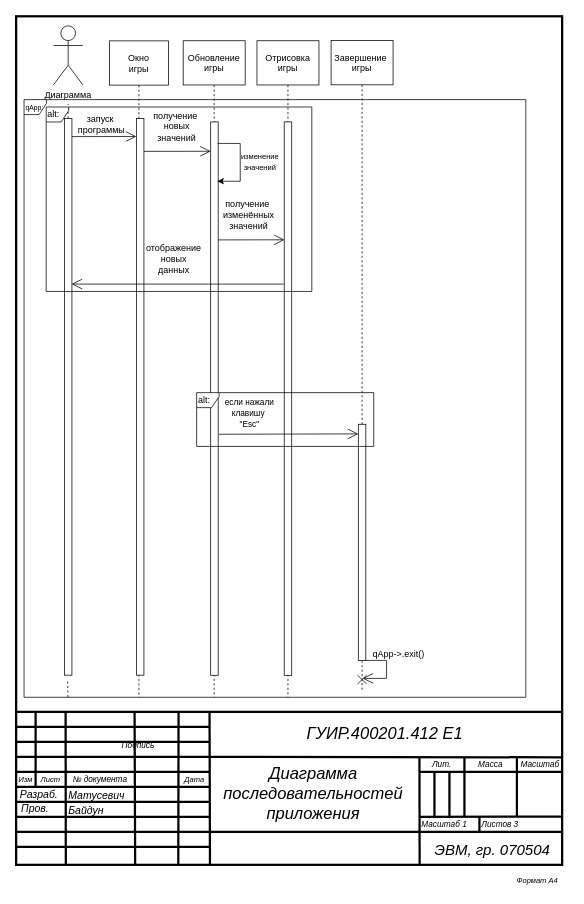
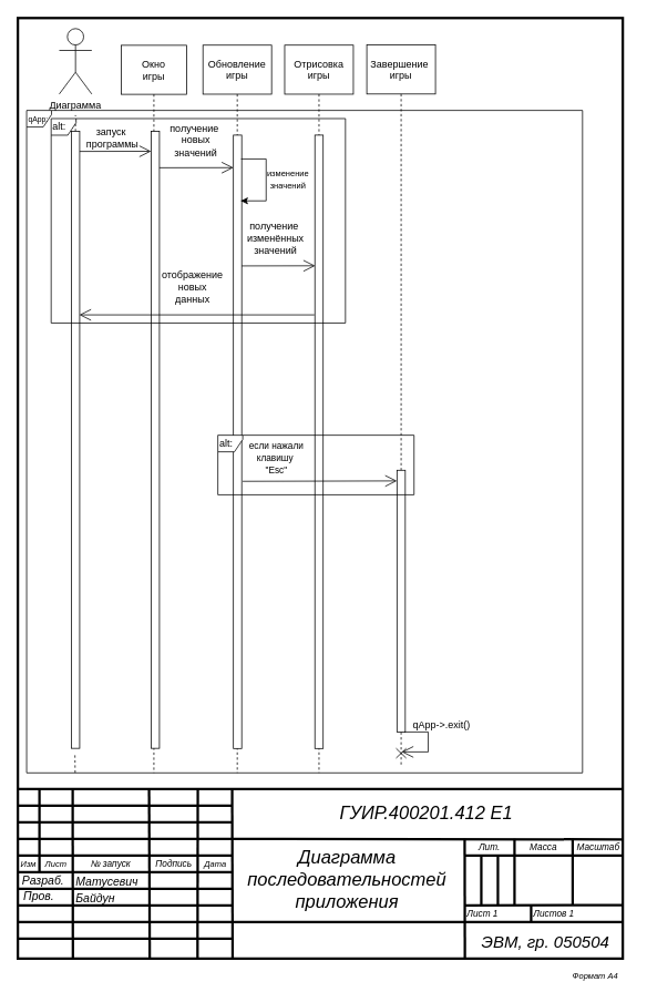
- <mxCell id="31" value="&lt;font style=&quot;font-size:11px;font-family:Arial;color:#000000;direction:ltr;letter-spacing:0px;line-height:120%;opacity:1&quot;&gt;&lt;i&gt;Подпись&lt;br/&gt;&lt;/i&gt;&lt;/font&gt;" style="verticalAlign=middle;align=center;vsdxID=169;fillColor=none;gradientColor=none;shape=stencil(nZBLDoAgDERP0z3SIyjew0SURgSD+Lu9kMZoXLhwN9O+tukAlrNpJg1SzDH4QW/URgNYgZTkjA4UkwJUgGXng+6DX1zLfmoymdXo17xh5zmRJ6Q42BWCfc2oJfdAr+Yv+AP9Cb7OJ3H/2JG1HNGz/84klThPVCc=);strokeColor=none;strokeWidth=3;spacingTop=-1;spacingBottom=-1;spacingLeft=-1;spacingRight=-1;labelBackgroundColor=none;rounded=0;html=1;whiteSpace=wrap;" parent="1" vertex="1"><mxGeometry x="156" y="985.57" width="56" height="16" as="geometry" /></mxCell>
+ <mxCell id="31" value="&lt;font style=&quot;font-size:11px;font-family:Arial;color:#000000;direction:ltr;letter-spacing:0px;line-height:120%;opacity:1&quot;&gt;&lt;i&gt;Подпись&lt;br/&gt;&lt;/i&gt;&lt;/font&gt;" style="verticalAlign=middle;align=center;vsdxID=169;fillColor=none;gradientColor=none;shape=stencil(nZBLDoAgDERP0z3SIyjew0SURgSD+Lu9kMZoXLhwN9O+tukAlrNpJg1SzDH4QW/URgNYgZTkjA4UkwJUgGXng+6DX1zLfmoymdXo17xh5zmRJ6Q42BWCfc2oJfdAr+Yv+AP9Cb7OJ3H/2JG1HNGz/84klThPVCc=);strokeColor=none;strokeWidth=3;spacingTop=-1;spacingBottom=-1;spacingLeft=-1;spacingRight=-1;labelBackgroundColor=none;rounded=0;html=1;whiteSpace=wrap;" parent="1" vertex="1"><mxGeometry x="181" y="1030.57" width="56" height="16" as="geometry" /></mxCell>
- <mxCell id="30" value="&lt;font style=&quot;font-size:11px;font-family:Arial;color:#000000;direction:ltr;letter-spacing:0px;line-height:120%;opacity:1&quot;&gt;&lt;i&gt;№ документа&lt;br/&gt;&lt;/i&gt;&lt;/font&gt;" style="verticalAlign=middle;align=center;vsdxID=168;fillColor=none;gradientColor=none;shape=stencil(nZBLDoAgDERP0z3SIyjew0SURgSD+Lu9kMZoXLhwN9O+tukAlrNpJg1SzDH4QW/URgNYgZTkjA4UkwJUgGXng+6DX1zLfmoymdXo17xh5zmRJ6Q42BWCfc2oJfdAr+Yv+AP9Cb7OJ3H/2JG1HNGz/84klThPVCc=);strokeColor=none;strokeWidth=3;spacingTop=-1;spacingBottom=-1;spacingLeft=-1;spacingRight=-1;labelBackgroundColor=none;rounded=0;html=1;whiteSpace=wrap;" parent="1" vertex="1"><mxGeometry x="89" y="1030.57" width="88" height="16" as="geometry" /></mxCell>
+ <mxCell id="30" value="&lt;font style=&quot;font-size:11px;font-family:Arial;color:#000000;direction:ltr;letter-spacing:0px;line-height:120%;opacity:1&quot;&gt;&lt;i&gt;№ запуск&lt;br/&gt;&lt;/i&gt;&lt;/font&gt;" style="verticalAlign=middle;align=center;vsdxID=168;fillColor=none;gradientColor=none;shape=stencil(nZBLDoAgDERP0z3SIyjew0SURgSD+Lu9kMZoXLhwN9O+tukAlrNpJg1SzDH4QW/URgNYgZTkjA4UkwJUgGXng+6DX1zLfmoymdXo17xh5zmRJ6Q42BWCfc2oJfdAr+Yv+AP9Cb7OJ3H/2JG1HNGz/84klThPVCc=);strokeColor=none;strokeWidth=3;spacingTop=-1;spacingBottom=-1;spacingLeft=-1;spacingRight=-1;labelBackgroundColor=none;rounded=0;html=1;whiteSpace=wrap;" parent="1" vertex="1"><mxGeometry x="89" y="1030.57" width="88" height="16" as="geometry" /></mxCell>
- <mxCell id="36" value="&lt;p style=&quot;margin-left: 0 ; margin-right: 0 ; margin-top: 0px ; margin-bottom: 0px ; text-indent: 0 ; direction: ltr&quot;&gt;&lt;font style=&quot;font-size: 11px ; font-family: &amp;#34;arial&amp;#34; ; color: #000000 ; direction: ltr ; letter-spacing: 0px ; line-height: 120% ; opacity: 1&quot;&gt;&lt;i&gt;Масштаб 1&lt;/i&gt;&lt;/font&gt;&lt;font style=&quot;font-size: 11px ; font-family: &amp;#34;arial&amp;#34; ; color: #000000 ; direction: ltr ; letter-spacing: 0px ; line-height: 120% ; opacity: 1&quot;&gt;&lt;i&gt;&amp;nbsp;&lt;br&gt;&lt;/i&gt;&lt;/font&gt;&lt;/p&gt;" style="verticalAlign=middle;align=left;vsdxID=174;fillColor=none;gradientColor=none;shape=stencil(nZBLDoAgDERP0z3SIyjew0SURgSD+Lu9kMZoXLhwN9O+tukAlrNpJg1SzDH4QW/URgNYgZTkjA4UkwJUgGXng+6DX1zLfmoymdXo17xh5zmRJ6Q42BWCfc2oJfdAr+Yv+AP9Cb7OJ3H/2JG1HNGz/84klThPVCc=);strokeColor=none;strokeWidth=3;spacingTop=-1;spacingBottom=-1;spacingLeft=-1;spacingRight=-1;labelBackgroundColor=none;rounded=0;html=1;whiteSpace=wrap;" parent="1" vertex="1"><mxGeometry x="561" y="1090.57" width="132.8" height="16" as="geometry" /></mxCell>
+ <mxCell id="36" value="&lt;p style=&quot;margin-left: 0 ; margin-right: 0 ; margin-top: 0px ; margin-bottom: 0px ; text-indent: 0 ; direction: ltr&quot;&gt;&lt;font style=&quot;font-size: 11px ; font-family: &amp;#34;arial&amp;#34; ; color: #000000 ; direction: ltr ; letter-spacing: 0px ; line-height: 120% ; opacity: 1&quot;&gt;&lt;i&gt;Лист 1&lt;/i&gt;&lt;/font&gt;&lt;font style=&quot;font-size: 11px ; font-family: &amp;#34;arial&amp;#34; ; color: #000000 ; direction: ltr ; letter-spacing: 0px ; line-height: 120% ; opacity: 1&quot;&gt;&lt;i&gt;&amp;nbsp;&lt;br&gt;&lt;/i&gt;&lt;/font&gt;&lt;/p&gt;" style="verticalAlign=middle;align=left;vsdxID=174;fillColor=none;gradientColor=none;shape=stencil(nZBLDoAgDERP0z3SIyjew0SURgSD+Lu9kMZoXLhwN9O+tukAlrNpJg1SzDH4QW/URgNYgZTkjA4UkwJUgGXng+6DX1zLfmoymdXo17xh5zmRJ6Q42BWCfc2oJfdAr+Yv+AP9Cb7OJ3H/2JG1HNGz/84klThPVCc=);strokeColor=none;strokeWidth=3;spacingTop=-1;spacingBottom=-1;spacingLeft=-1;spacingRight=-1;labelBackgroundColor=none;rounded=0;html=1;whiteSpace=wrap;" parent="1" vertex="1"><mxGeometry x="561" y="1090.57" width="132.8" height="16" as="geometry" /></mxCell>
- <mxCell id="37" value="&lt;p style=&quot;align:left;margin-left:0;margin-right:0;margin-top:0px;margin-bottom:0px;text-indent:0;valign:middle;direction:ltr;&quot;&gt;&lt;font style=&quot;font-size:11px;font-family:Arial;color:#000000;direction:ltr;letter-spacing:0px;line-height:120%;opacity:1&quot;&gt;&lt;i&gt;Листов             3&lt;/i&gt;&lt;/font&gt;&lt;font style=&quot;font-size:11px;font-family:Arial;color:#000000;direction:ltr;letter-spacing:0px;line-height:120%;opacity:1&quot;&gt;&lt;i&gt;&lt;br/&gt;&lt;/i&gt;&lt;/font&gt;&lt;/p&gt;" style="verticalAlign=middle;align=left;vsdxID=175;fillColor=none;gradientColor=none;shape=stencil(nZBLDoAgDERP0z3SIyjew0SURgSD+Lu9kMZoXLhwN9O+tukAlrNpJg1SzDH4QW/URgNYgZTkjA4UkwJUgGXng+6DX1zLfmoymdXo17xh5zmRJ6Q42BWCfc2oJfdAr+Yv+AP9Cb7OJ3H/2JG1HNGz/84klThPVCc=);strokeColor=none;strokeWidth=3;spacingTop=-1;spacingBottom=-1;spacingLeft=-1;spacingRight=-1;labelBackgroundColor=none;rounded=0;html=1;whiteSpace=wrap;" parent="1" vertex="1"><mxGeometry x="641" y="1090.57" width="116" height="16" as="geometry" /></mxCell>
+ <mxCell id="37" value="&lt;p style=&quot;align:left;margin-left:0;margin-right:0;margin-top:0px;margin-bottom:0px;text-indent:0;valign:middle;direction:ltr;&quot;&gt;&lt;font style=&quot;font-size:11px;font-family:Arial;color:#000000;direction:ltr;letter-spacing:0px;line-height:120%;opacity:1&quot;&gt;&lt;i&gt;Листов             1&lt;/i&gt;&lt;/font&gt;&lt;font style=&quot;font-size:11px;font-family:Arial;color:#000000;direction:ltr;letter-spacing:0px;line-height:120%;opacity:1&quot;&gt;&lt;i&gt;&lt;br/&gt;&lt;/i&gt;&lt;/font&gt;&lt;/p&gt;" style="verticalAlign=middle;align=left;vsdxID=175;fillColor=none;gradientColor=none;shape=stencil(nZBLDoAgDERP0z3SIyjew0SURgSD+Lu9kMZoXLhwN9O+tukAlrNpJg1SzDH4QW/URgNYgZTkjA4UkwJUgGXng+6DX1zLfmoymdXo17xh5zmRJ6Q42BWCfc2oJfdAr+Yv+AP9Cb7OJ3H/2JG1HNGz/84klThPVCc=);strokeColor=none;strokeWidth=3;spacingTop=-1;spacingBottom=-1;spacingLeft=-1;spacingRight=-1;labelBackgroundColor=none;rounded=0;html=1;whiteSpace=wrap;" parent="1" vertex="1"><mxGeometry x="641" y="1090.57" width="116" height="16" as="geometry" /></mxCell>
- <mxCell id="42" value="&lt;p style=&quot;margin-left: 0 ; margin-right: 0 ; margin-top: 0px ; margin-bottom: 0px ; text-indent: 0 ; direction: ltr&quot;&gt;&lt;font style=&quot;font-family: &amp;#34;arial&amp;#34; ; color: rgb(0 , 0 , 0) ; direction: ltr ; letter-spacing: 0px ; line-height: 120% ; opacity: 1&quot; size=&quot;1&quot;&gt;&lt;i style=&quot;font-size: 20px&quot;&gt;ЭВМ, гр. 070504&lt;/i&gt;&lt;/font&gt;&lt;font style=&quot;font-size: 19px ; font-family: &amp;#34;arial&amp;#34; ; color: #000000 ; direction: ltr ; letter-spacing: 0px ; line-height: 120% ; opacity: 1&quot;&gt;&lt;i&gt;&lt;br&gt;&lt;/i&gt;&lt;/font&gt;&lt;/p&gt;" style="verticalAlign=middle;align=center;vsdxID=180;fillColor=none;gradientColor=none;shape=stencil(nZBLDoAgDERP0z3SIyjew0SURgSD+Lu9kMZoXLhwN9O+tukAlrNpJg1SzDH4QW/URgNYgZTkjA4UkwJUgGXng+6DX1zLfmoymdXo17xh5zmRJ6Q42BWCfc2oJfdAr+Yv+AP9Cb7OJ3H/2JG1HNGz/84klThPVCc=);strokeColor=none;strokeWidth=3;spacingTop=-1;spacingBottom=-1;spacingLeft=-1;spacingRight=-1;labelBackgroundColor=none;rounded=0;html=1;whiteSpace=wrap;" parent="1" vertex="1"><mxGeometry x="560" y="1125.57" width="193" height="16" as="geometry" /></mxCell>
+ <mxCell id="42" value="&lt;p style=&quot;margin-left: 0 ; margin-right: 0 ; margin-top: 0px ; margin-bottom: 0px ; text-indent: 0 ; direction: ltr&quot;&gt;&lt;font style=&quot;font-family: &amp;#34;arial&amp;#34; ; color: rgb(0 , 0 , 0) ; direction: ltr ; letter-spacing: 0px ; line-height: 120% ; opacity: 1&quot; size=&quot;1&quot;&gt;&lt;i style=&quot;font-size: 20px&quot;&gt;ЭВМ, гр. 050504&lt;/i&gt;&lt;/font&gt;&lt;font style=&quot;font-size: 19px ; font-family: &amp;#34;arial&amp;#34; ; color: #000000 ; direction: ltr ; letter-spacing: 0px ; line-height: 120% ; opacity: 1&quot;&gt;&lt;i&gt;&lt;br&gt;&lt;/i&gt;&lt;/font&gt;&lt;/p&gt;" style="verticalAlign=middle;align=center;vsdxID=180;fillColor=none;gradientColor=none;shape=stencil(nZBLDoAgDERP0z3SIyjew0SURgSD+Lu9kMZoXLhwN9O+tukAlrNpJg1SzDH4QW/URgNYgZTkjA4UkwJUgGXng+6DX1zLfmoymdXo17xh5zmRJ6Q42BWCfc2oJfdAr+Yv+AP9Cb7OJ3H/2JG1HNGz/84klThPVCc=);strokeColor=none;strokeWidth=3;spacingTop=-1;spacingBottom=-1;spacingLeft=-1;spacingRight=-1;labelBackgroundColor=none;rounded=0;html=1;whiteSpace=wrap;" parent="1" vertex="1"><mxGeometry x="560" y="1125.57" width="193" height="16" as="geometry" /></mxCell>
